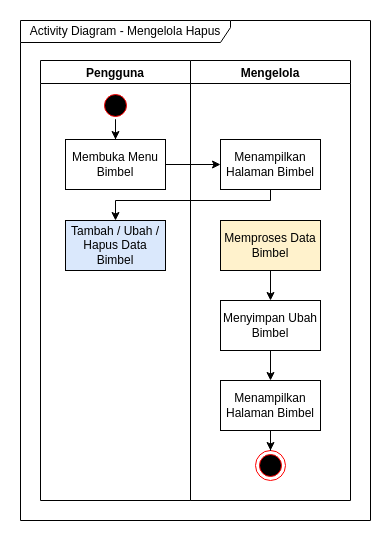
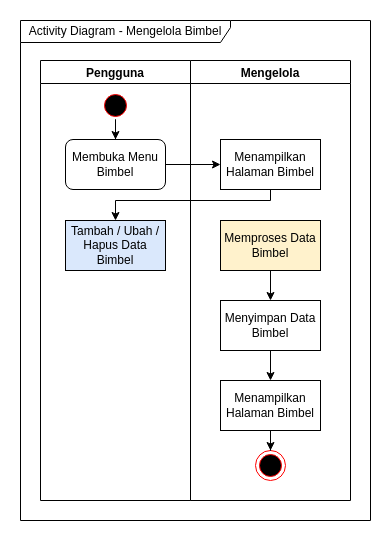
- <mxCell id="3" value="Activity Diagram - Mengelola Hapus" style="shape=umlFrame;whiteSpace=wrap;html=1;pointerEvents=0;width=210;height=22;" parent="1" vertex="1"><mxGeometry x="20" y="20" width="350" height="500" as="geometry" /></mxCell>
+ <mxCell id="3" value="Activity Diagram - Mengelola Bimbel" style="shape=umlFrame;whiteSpace=wrap;html=1;pointerEvents=0;width=210;height=22;" parent="1" vertex="1"><mxGeometry x="20" y="20" width="350" height="500" as="geometry" /></mxCell>
- <mxCell id="7" value="Membuka Menu Bimbel" style="html=1;dashed=0;whiteSpace=wrap;" parent="1" vertex="1"><mxGeometry x="65" y="139" width="100" height="50" as="geometry" /></mxCell>
+ <mxCell id="7" value="Membuka Menu Bimbel" style="html=1;dashed=0;whiteSpace=wrap;rounded=1;" parent="1" vertex="1"><mxGeometry x="65" y="139" width="100" height="50" as="geometry" /></mxCell>
- <mxCell id="13" value="Menyimpan Ubah Bimbel" style="html=1;dashed=0;whiteSpace=wrap;" parent="8" vertex="1"><mxGeometry x="30" y="240" width="100" height="50" as="geometry" /></mxCell>
+ <mxCell id="13" value="Menyimpan Data Bimbel" style="html=1;dashed=0;whiteSpace=wrap;" parent="8" vertex="1"><mxGeometry x="30" y="240" width="100" height="50" as="geometry" /></mxCell>
